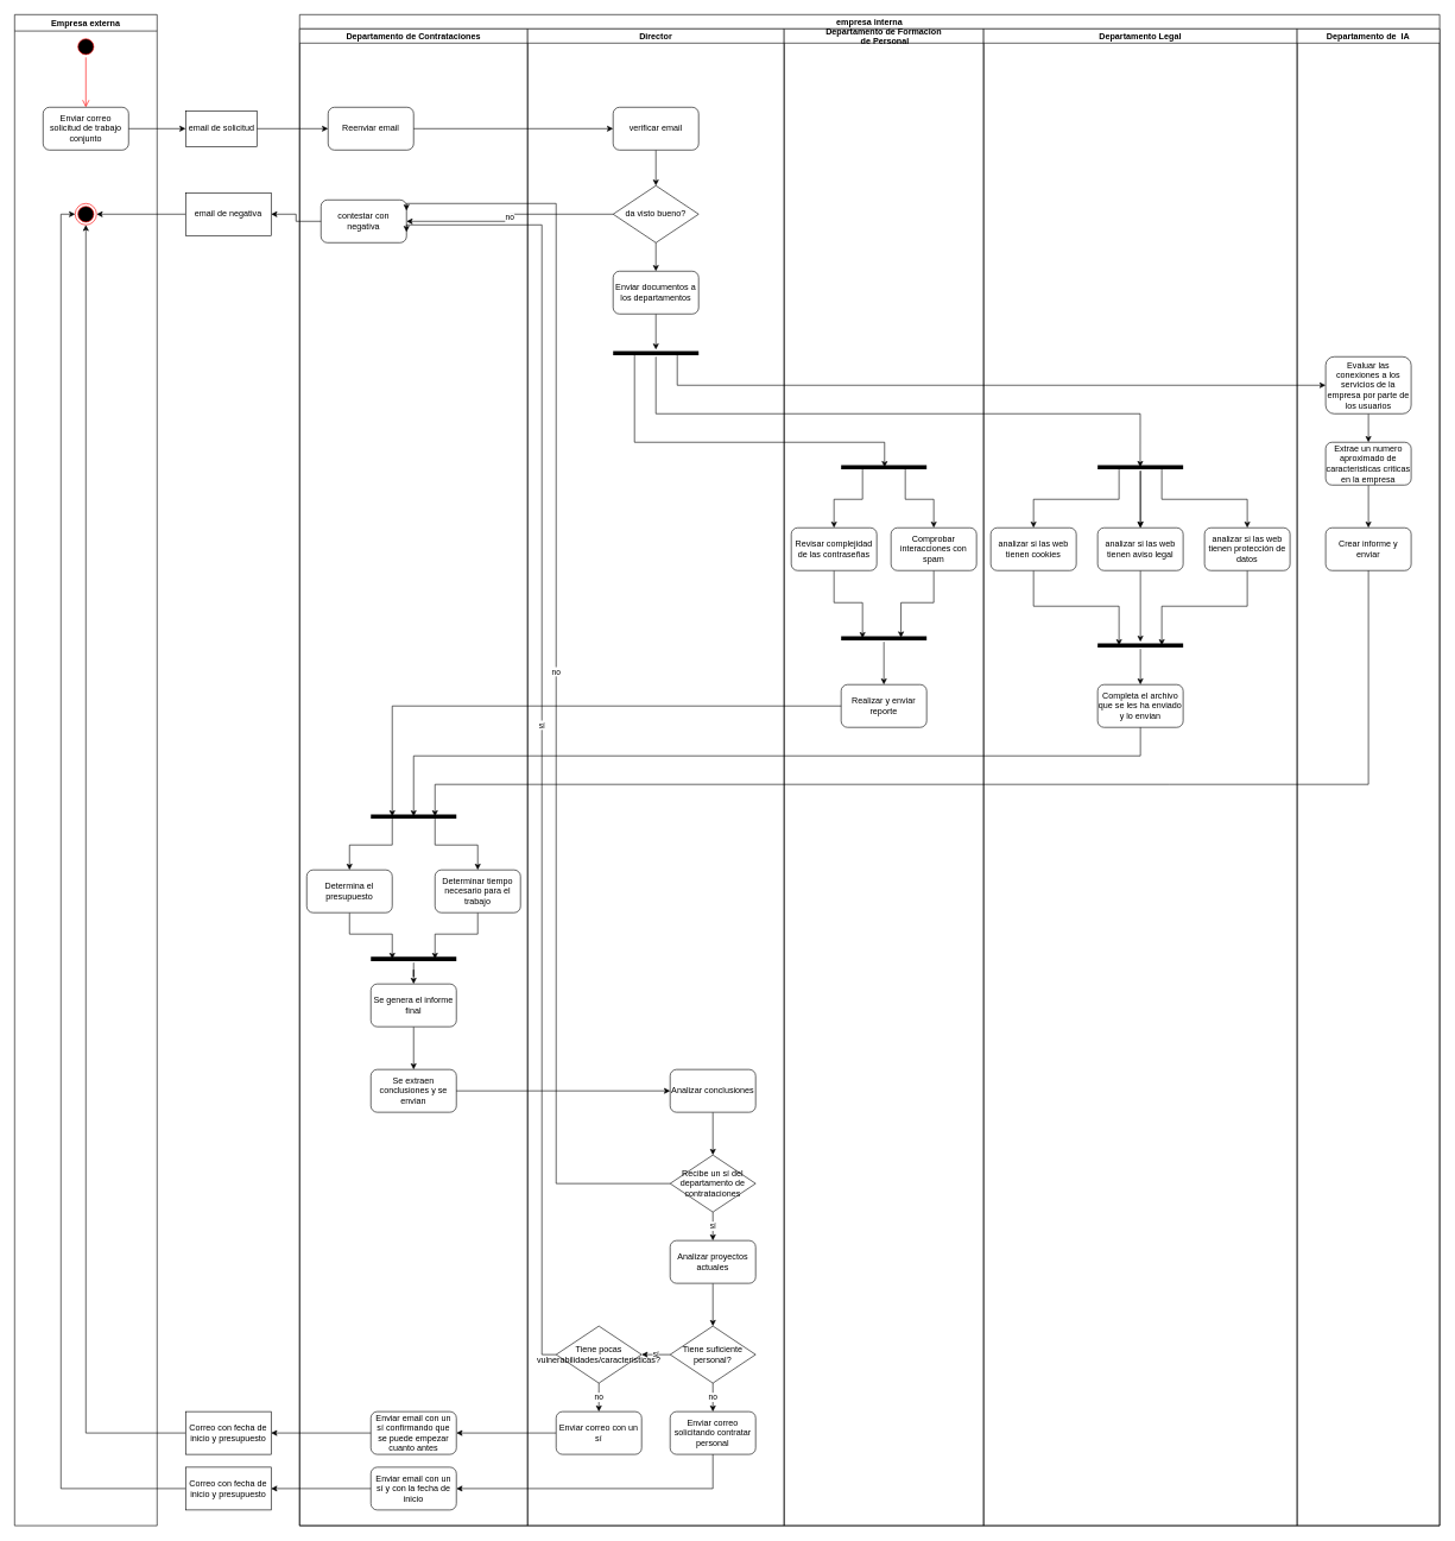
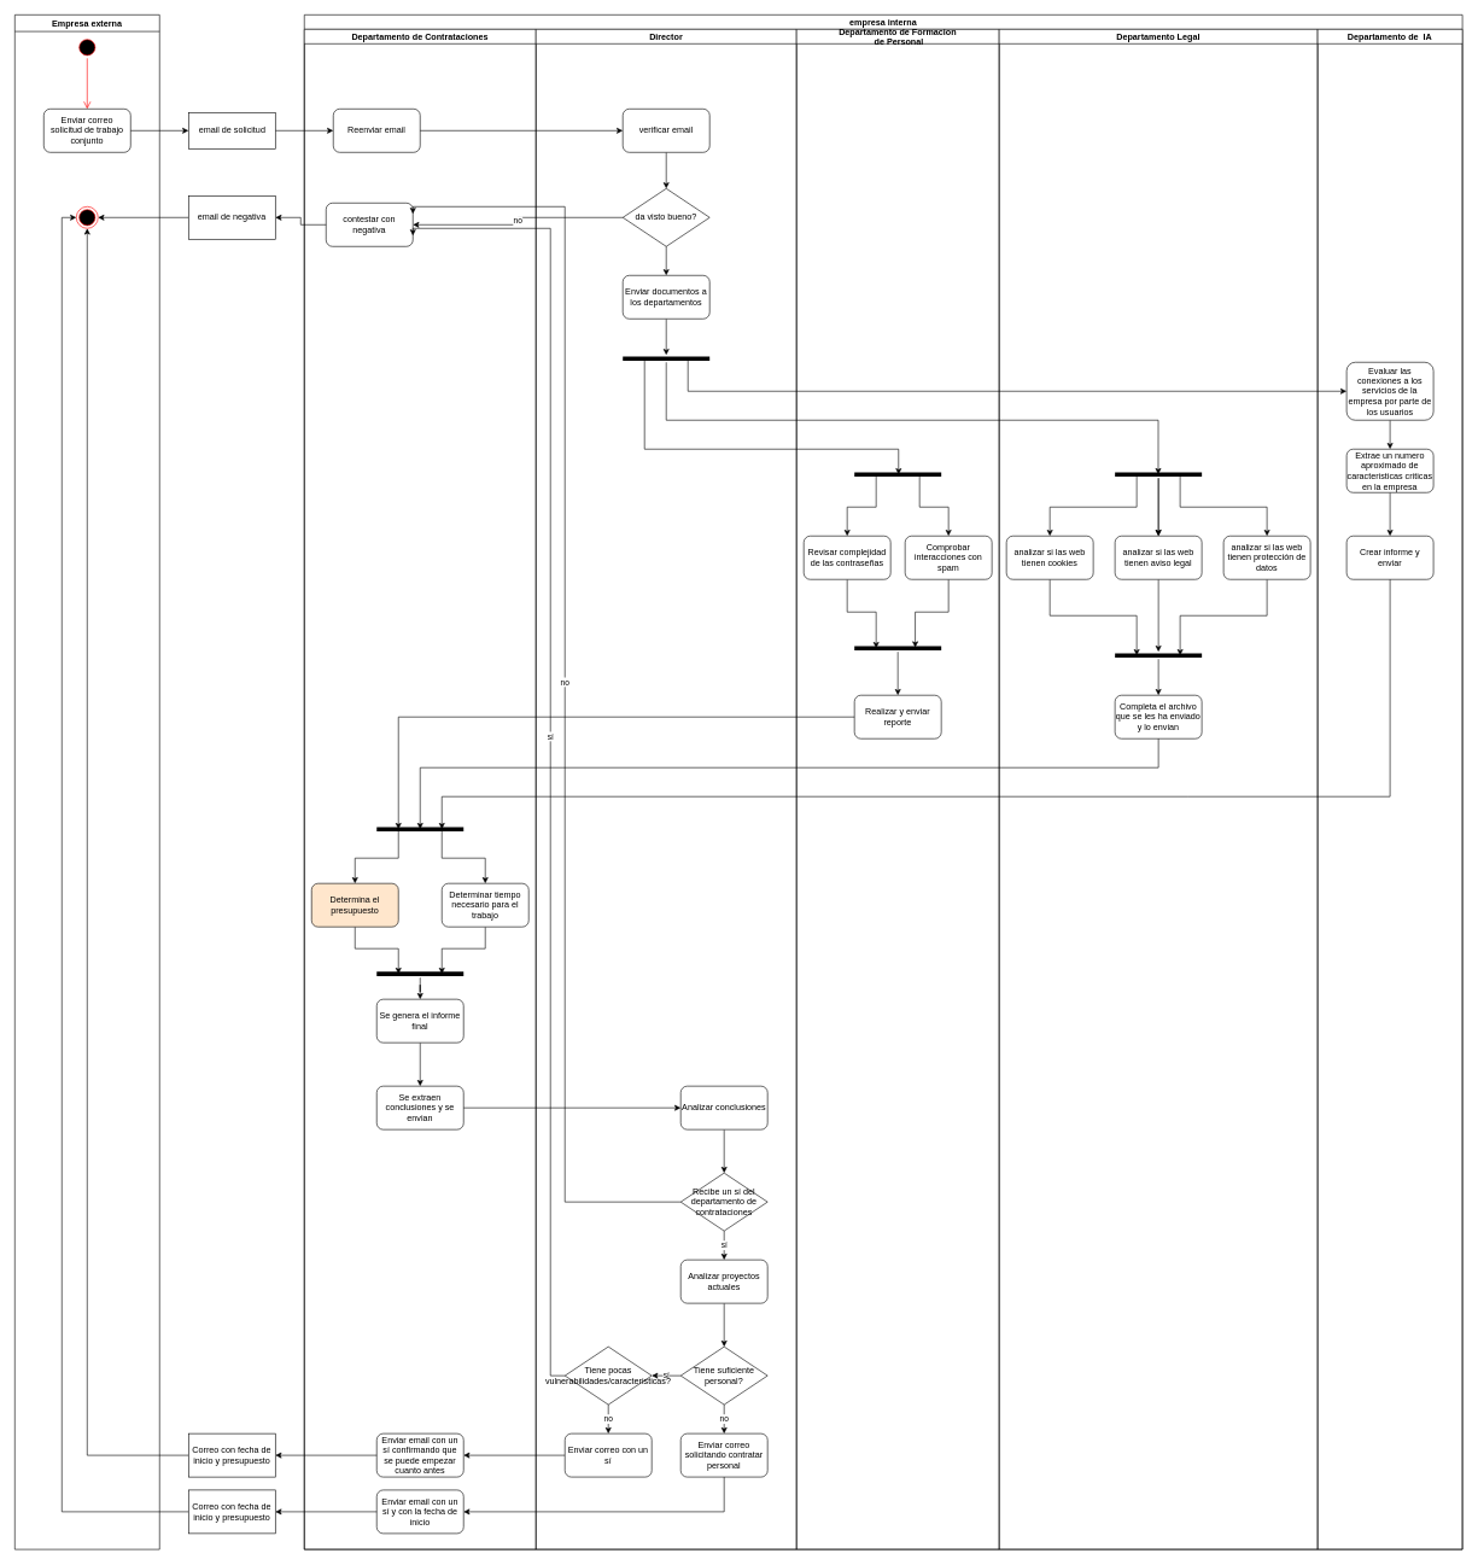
- <mxCell id="92" value="email de solicitud" style="html=1;" parent="1" vertex="1"><mxGeometry x="260" y="155" width="100" height="50" as="geometry" /></mxCell>
+ <mxCell id="92" value="email de solicitud" style="html=1;" parent="1" vertex="1"><mxGeometry x="260" y="155" width="120" height="50" as="geometry" /></mxCell>
- <mxCell id="10" value="Determina el presupuesto" style="rounded=1;whiteSpace=wrap;html=1;strokeColor=#000000;" parent="3" vertex="1"><mxGeometry x="10" y="1180" width="120" height="60" as="geometry" /></mxCell>
+ <mxCell id="10" value="Determina el presupuesto" style="rounded=1;whiteSpace=wrap;html=1;strokeColor=#000000;fillColor=#ffe6cc;" parent="3" vertex="1"><mxGeometry x="10" y="1180" width="120" height="60" as="geometry" /></mxCell>
